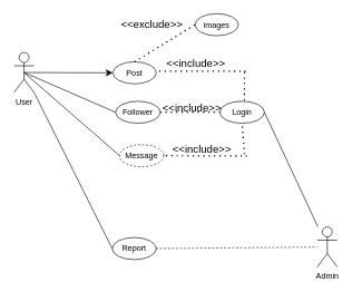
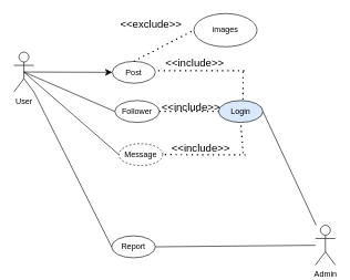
- <mxCell id="20" value="images" style="ellipse;whiteSpace=wrap;html=1;" vertex="1" parent="1"><mxGeometry x="291" y="20" width="65" height="33" as="geometry" /></mxCell>
+ <mxCell id="20" value="images" style="ellipse;whiteSpace=wrap;html=1;" vertex="1" parent="1"><mxGeometry x="291" y="20" width="95" height="50" as="geometry" /></mxCell>
- <mxCell id="7" value="Login" style="ellipse;whiteSpace=wrap;html=1;" vertex="1" parent="1"><mxGeometry x="328" y="151" width="67" height="33" as="geometry" /></mxCell>
+ <mxCell id="7" value="Login" style="ellipse;whiteSpace=wrap;html=1;fillColor=#dae8fc;" vertex="1" parent="1"><mxGeometry x="328" y="151" width="67" height="33" as="geometry" /></mxCell>
- <mxCell id="25" value="" style="endArrow=none;html=1;rounded=0;fontSize=12;startSize=8;endSize=8;curved=1;exitX=1;exitY=0.5;exitDx=0;exitDy=0;dashed=1;" edge="1" parent="1" source="23" target="3"><mxGeometry width="50" height="50" relative="1" as="geometry"><mxPoint x="224" y="289" as="sourcePoint" /><mxPoint x="274" y="239" as="targetPoint" /></mxGeometry></mxCell>
+ <mxCell id="25" value="" style="endArrow=none;html=1;rounded=0;fontSize=12;startSize=8;endSize=8;curved=1;exitX=1;exitY=0.5;exitDx=0;exitDy=0;" edge="1" parent="1" source="23" target="3"><mxGeometry width="50" height="50" relative="1" as="geometry"><mxPoint x="224" y="289" as="sourcePoint" /><mxPoint x="274" y="239" as="targetPoint" /></mxGeometry></mxCell>
